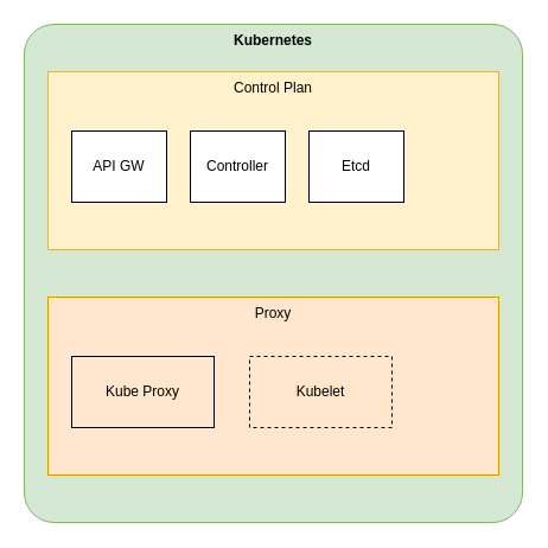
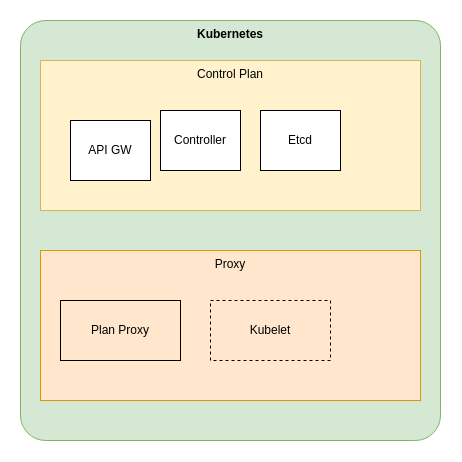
- <mxCell id="7" value="API GW" style="rounded=0;whiteSpace=wrap;html=1;" vertex="1" parent="1"><mxGeometry x="60" y="110" width="80" height="60" as="geometry" /></mxCell>
+ <mxCell id="7" value="API GW" style="rounded=0;whiteSpace=wrap;html=1;" vertex="1" parent="1"><mxGeometry x="70" y="120" width="80" height="60" as="geometry" /></mxCell>
- <mxCell id="5" value="Kube Proxy" style="rounded=0;whiteSpace=wrap;html=1;fillColor=none;" vertex="1" parent="1"><mxGeometry x="60" y="300" width="120" height="60" as="geometry" /></mxCell>
+ <mxCell id="5" value="Plan Proxy" style="rounded=0;whiteSpace=wrap;html=1;fillColor=none;" vertex="1" parent="1"><mxGeometry x="60" y="300" width="120" height="60" as="geometry" /></mxCell>
